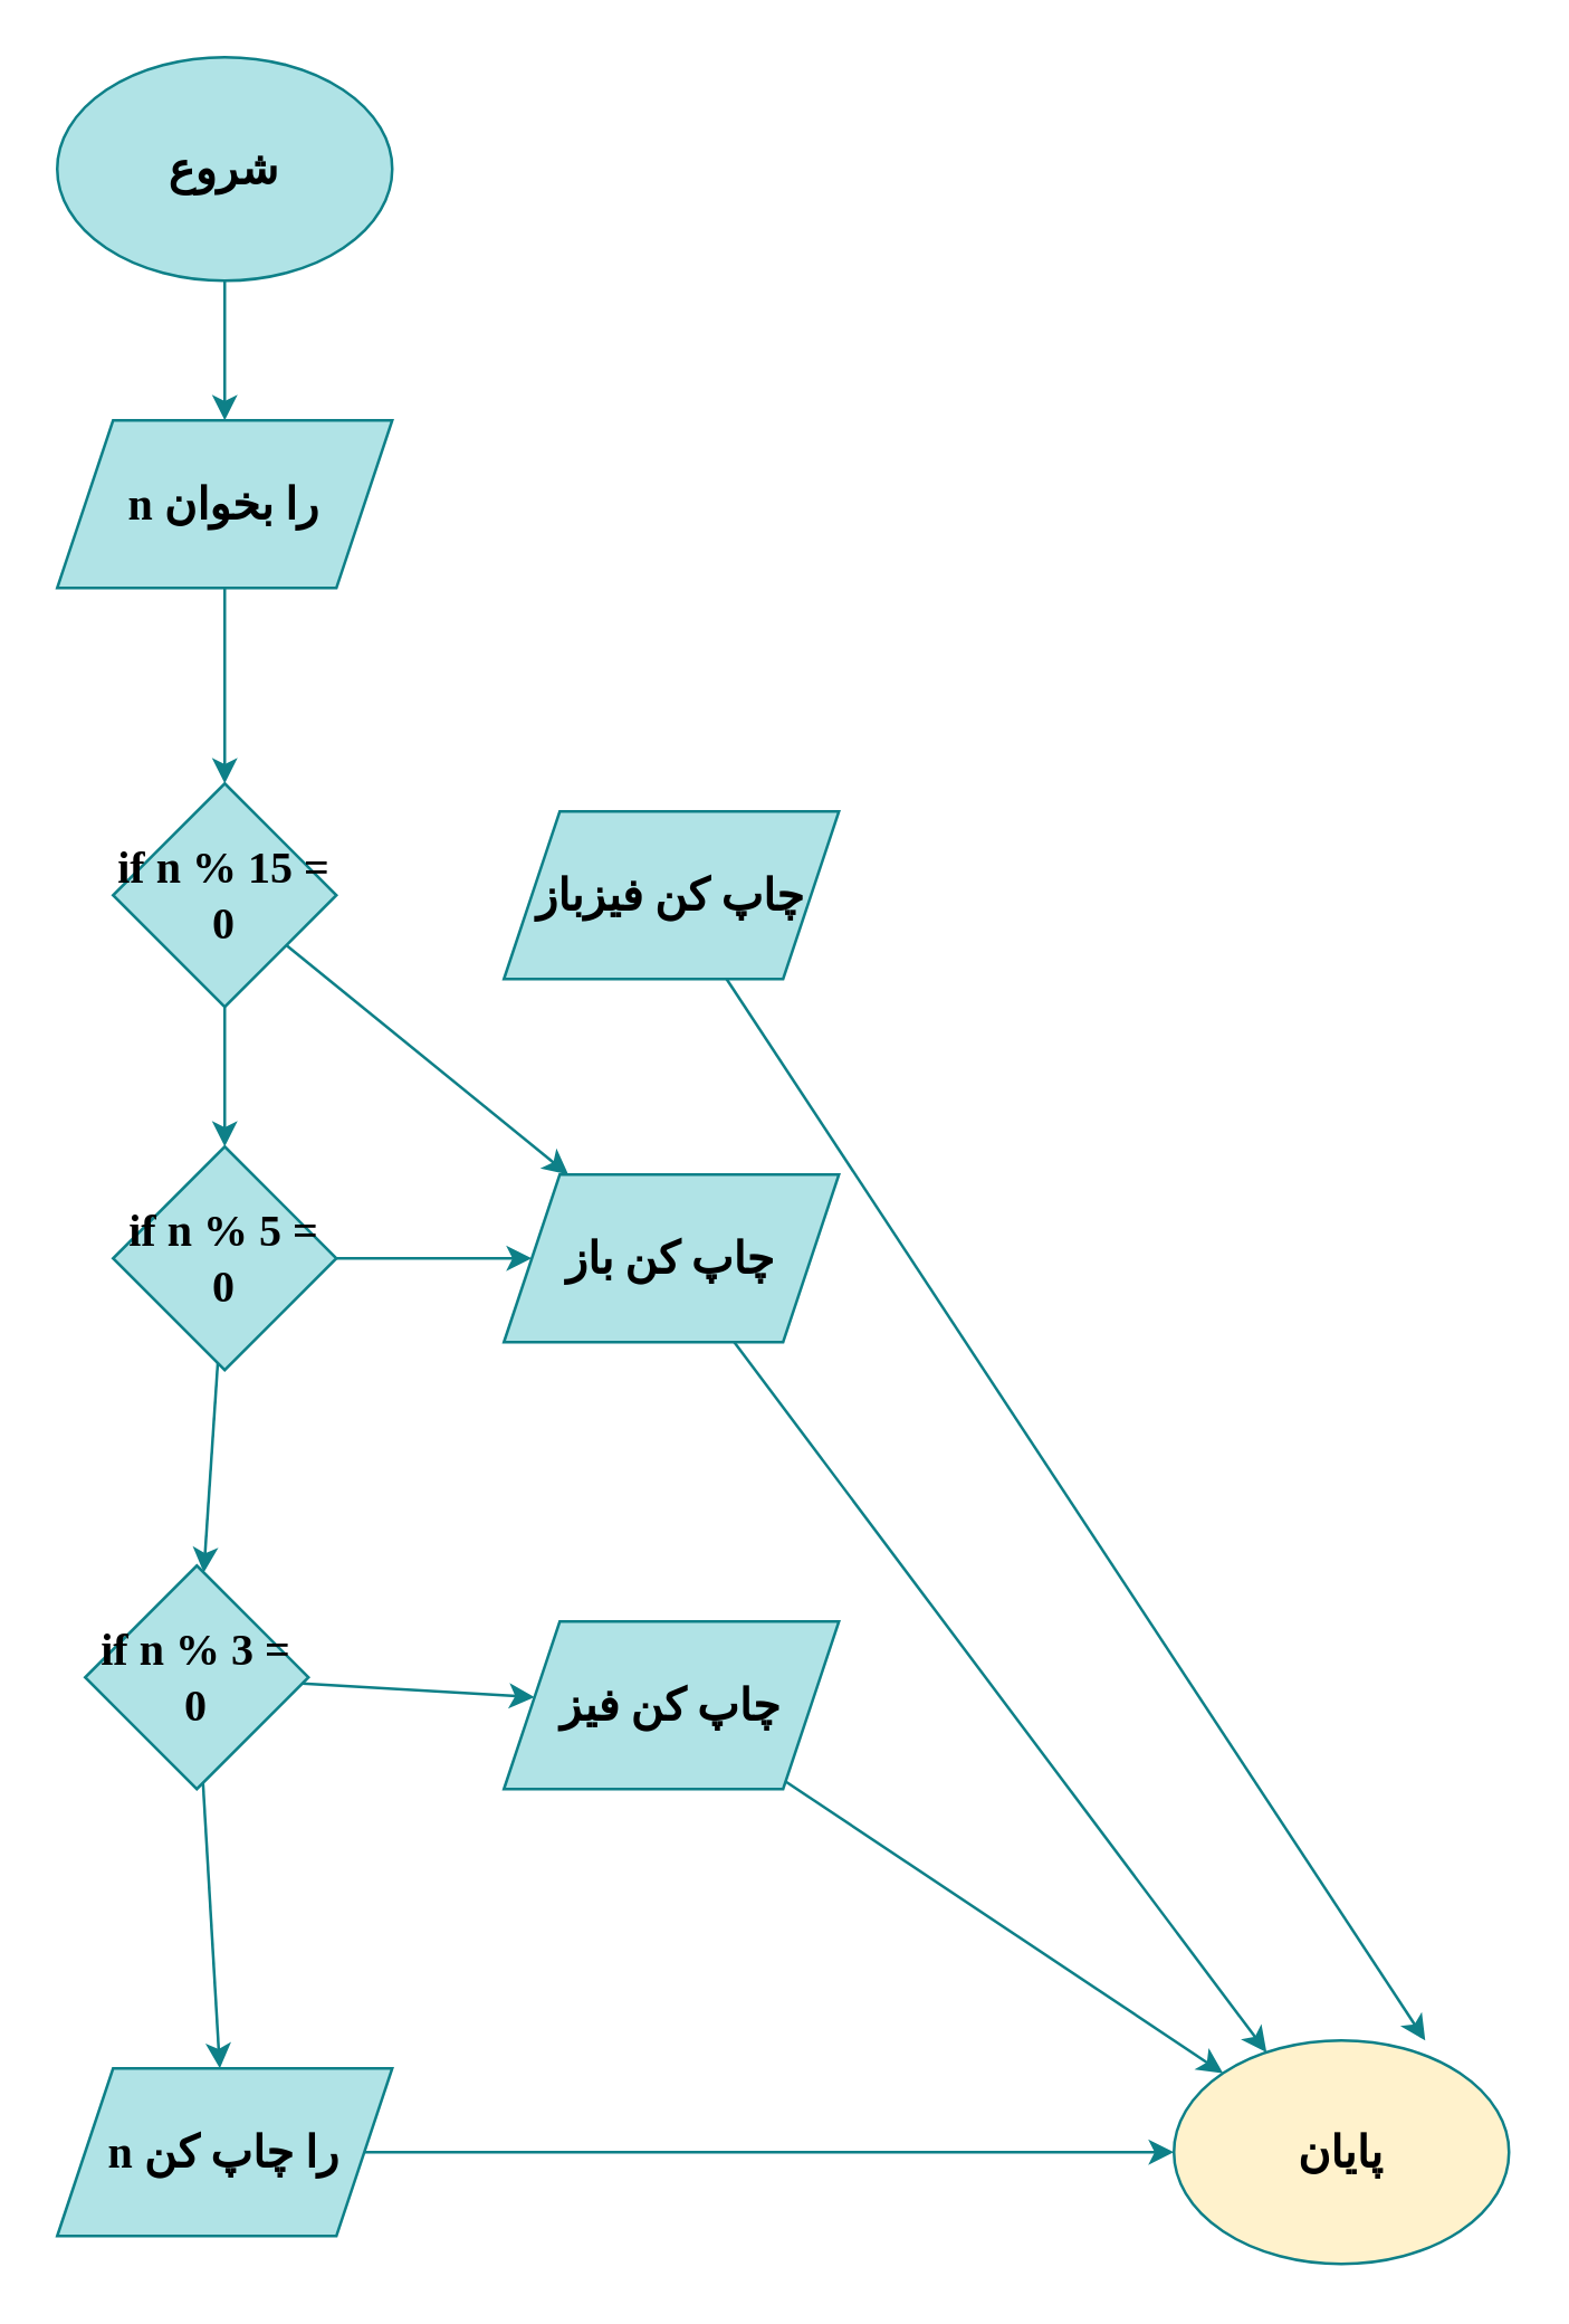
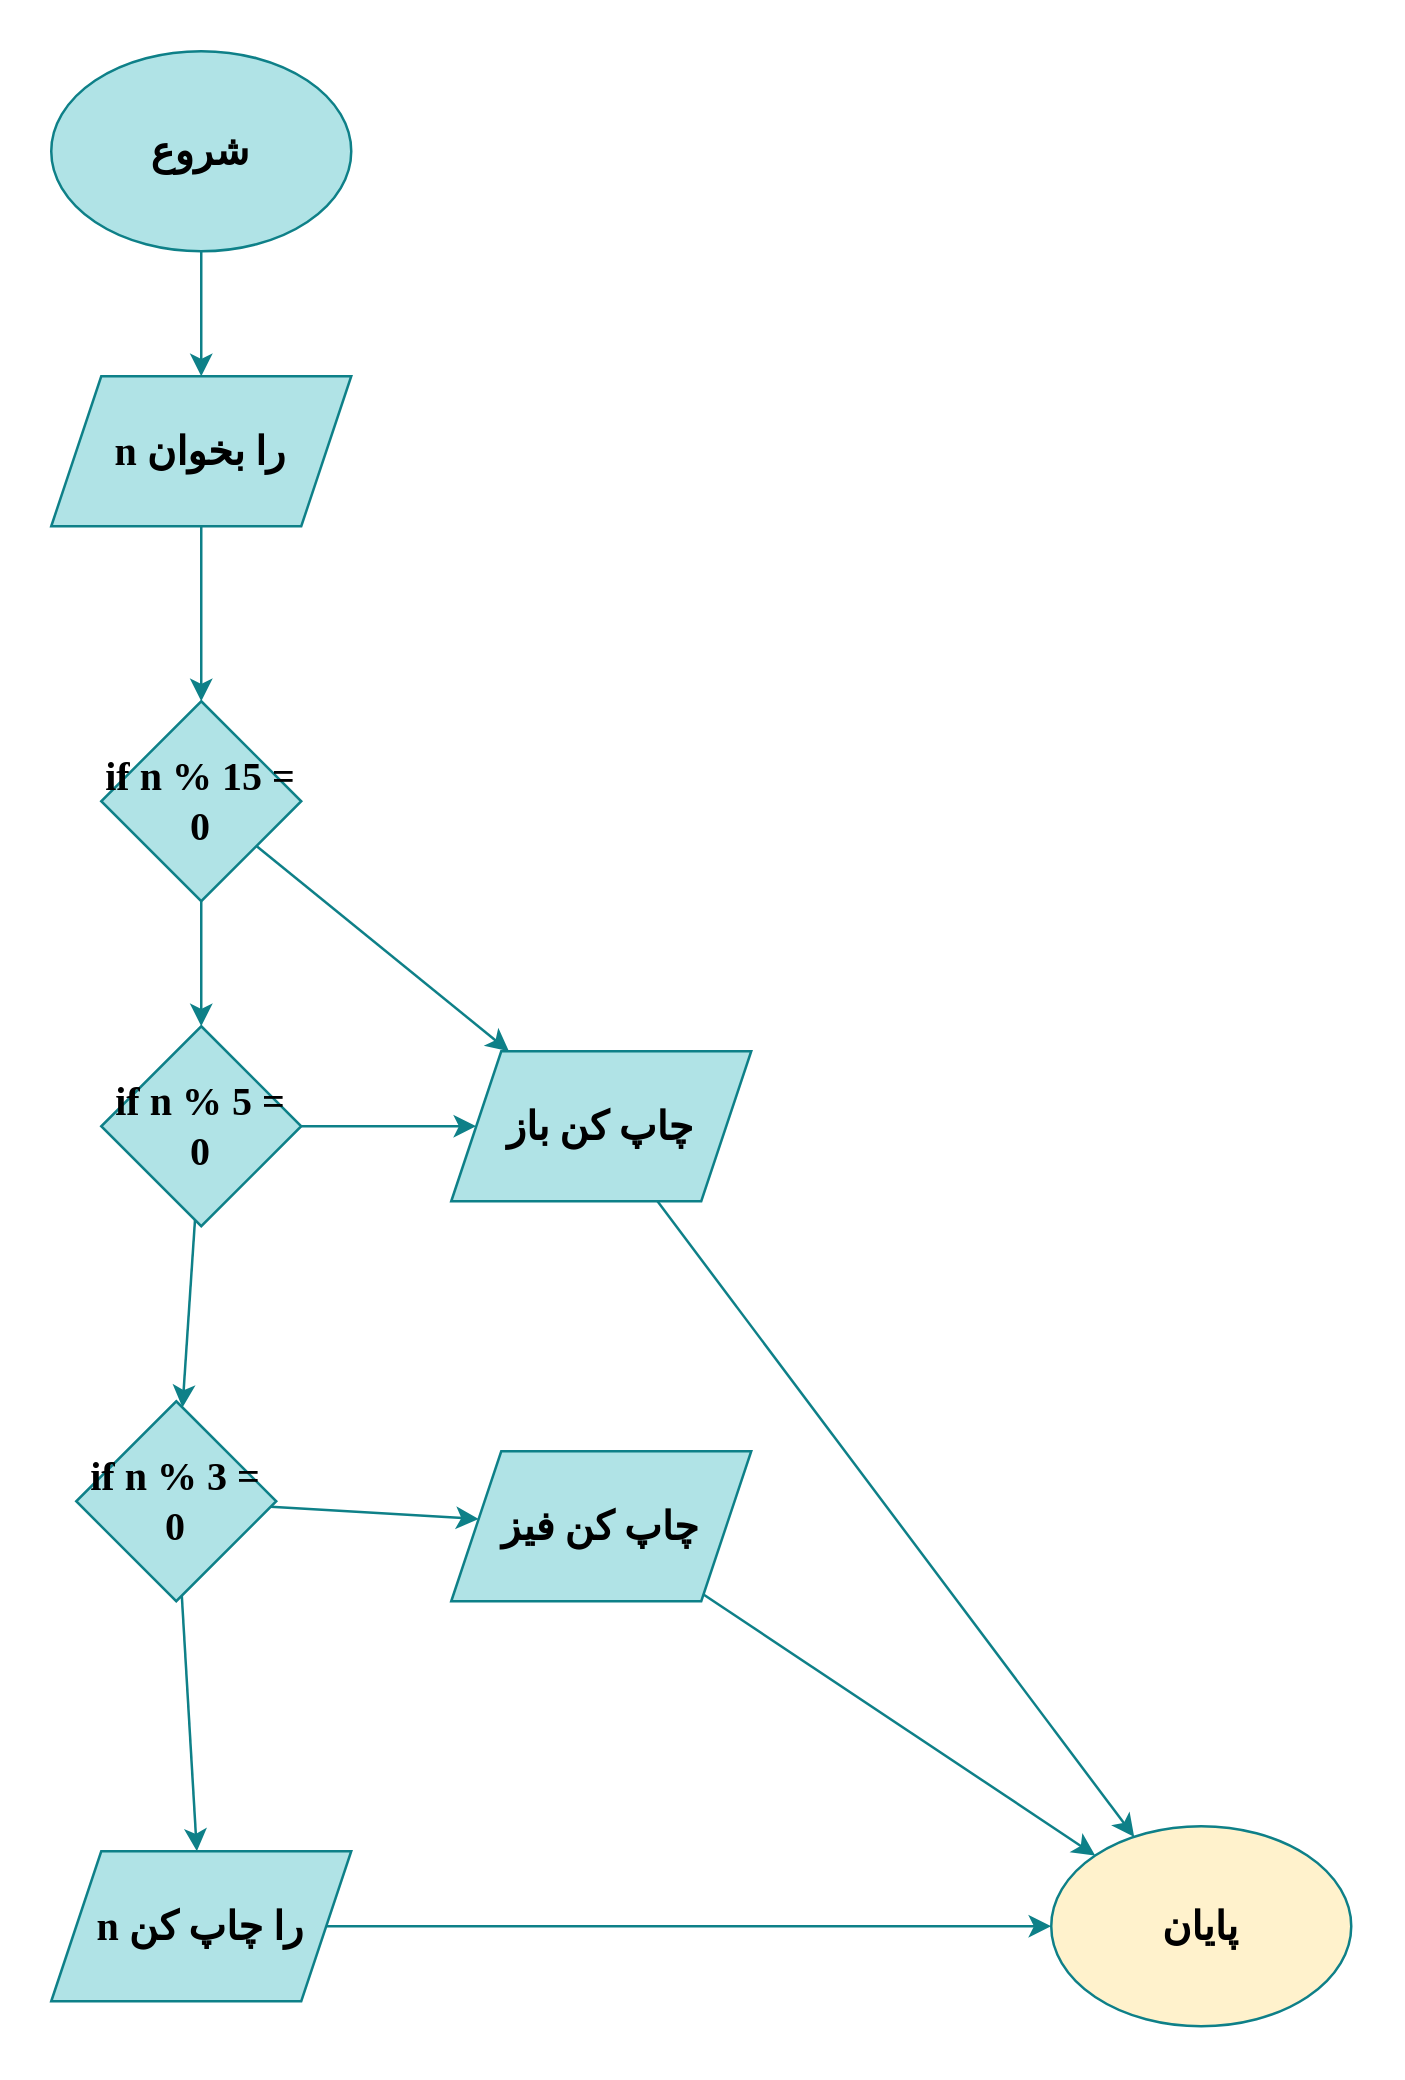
- <mxCell id="10" value="چاپ کن فیزباز" style="shape=parallelogram;perimeter=parallelogramPerimeter;whiteSpace=wrap;html=1;fixedSize=1;fillColor=#b0e3e6;strokeColor=#0e8088;fontColor=#000000;fontStyle=1;fontFamily=vazir;fontSize=16;" vertex="1" parent="1"><mxGeometry x="180" y="290" width="120" height="60" as="geometry" /></mxCell>
- <mxCell id="9" style="edgeStyle=none;html=1;entryX=0.75;entryY=0;entryDx=0;entryDy=0;entryPerimeter=0;fillColor=#b0e3e6;strokeColor=#0e8088;fontColor=#000000;fontStyle=1;fontFamily=vazir;fontSize=16;" edge="1" parent="1" source="10" target="23"><mxGeometry relative="1" as="geometry" /></mxCell>
